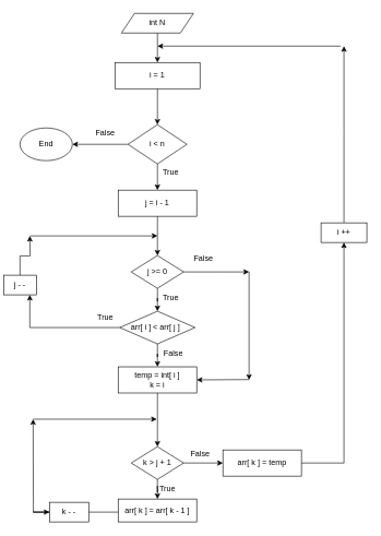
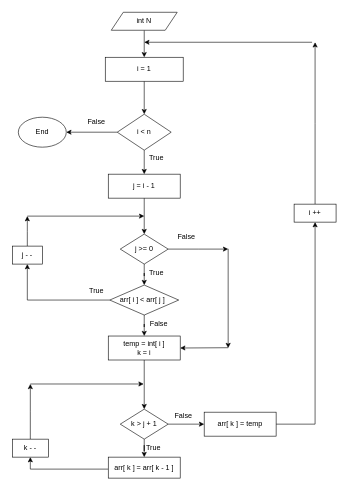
- <mxCell id="34" value="j - -" style="whiteSpace=wrap;html=1;" vertex="1" parent="1"><mxGeometry x="5" y="420" width="50" height="30" as="geometry" /></mxCell>
+ <mxCell id="34" value="j - -" style="whiteSpace=wrap;html=1;" vertex="1" parent="1"><mxGeometry x="20" y="410" width="50" height="30" as="geometry" /></mxCell>
- <mxCell id="32" value="k - -" style="whiteSpace=wrap;html=1;" vertex="1" parent="1"><mxGeometry x="75" y="767" width="60" height="30" as="geometry" /></mxCell>
+ <mxCell id="32" value="k - -" style="whiteSpace=wrap;html=1;" vertex="1" parent="1"><mxGeometry x="20" y="732" width="60" height="30" as="geometry" /></mxCell>
